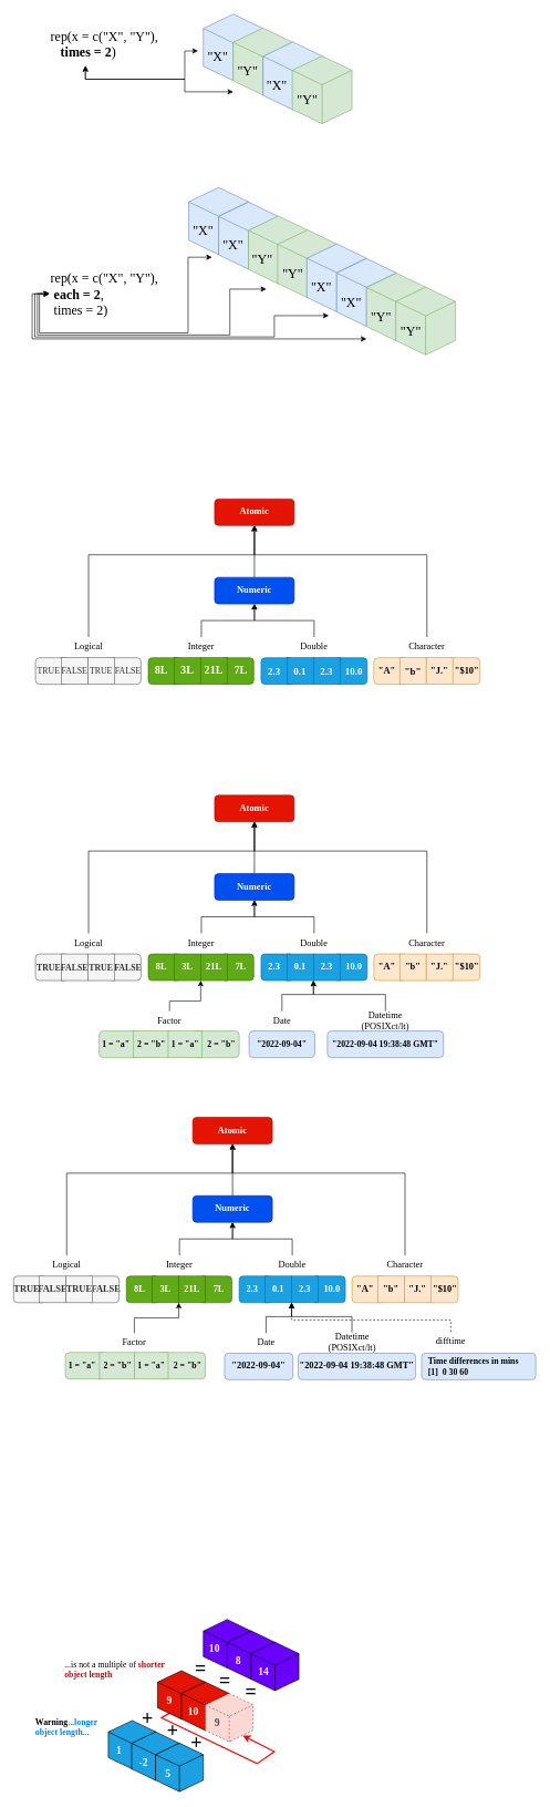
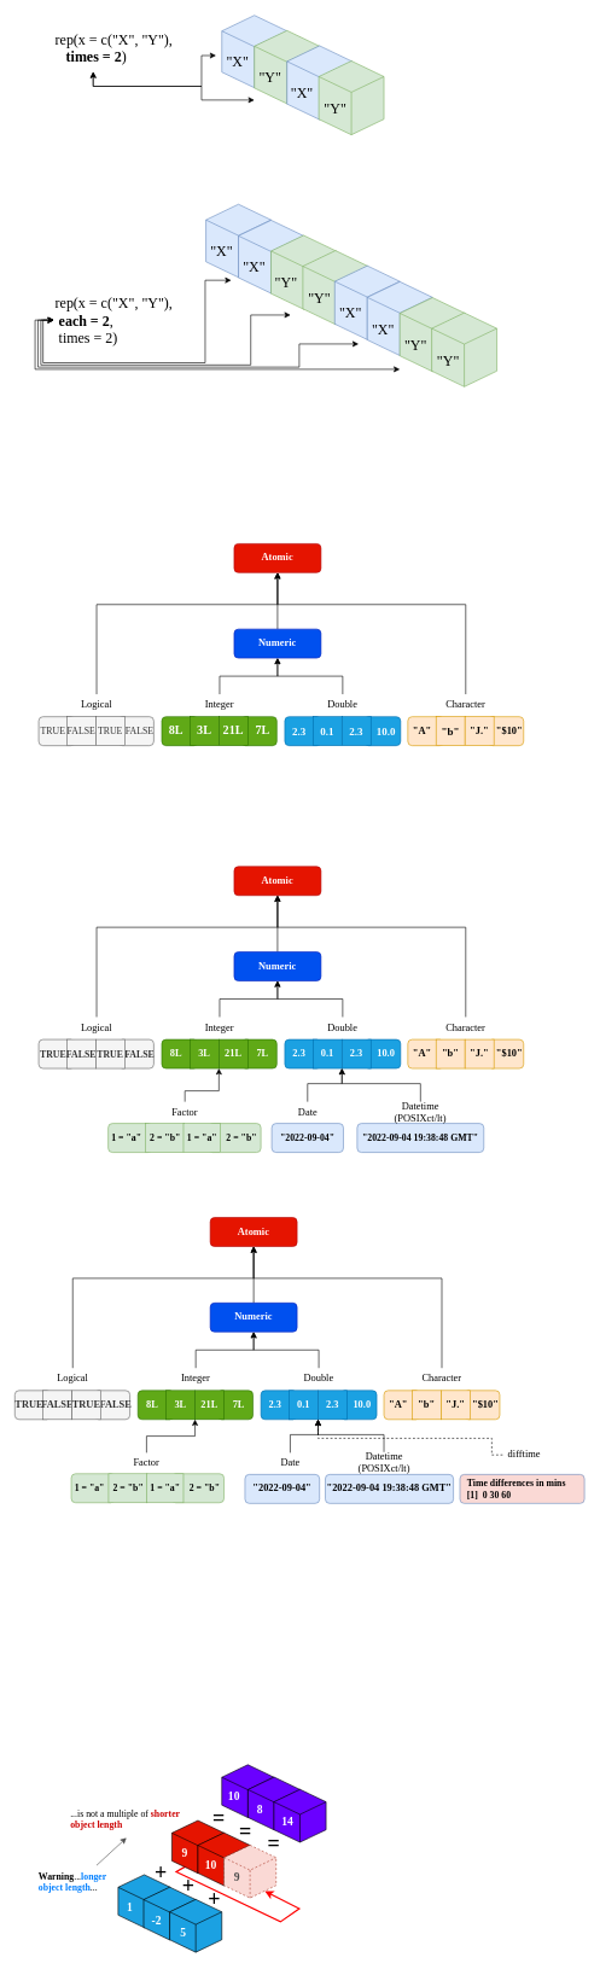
- <mxCell id="78" value="difftime" style="text;html=1;strokeColor=none;fillColor=none;align=center;verticalAlign=middle;whiteSpace=wrap;rounded=0;fontFamily=Ubuntu Mono;fontSize=14;" parent="1" vertex="1"><mxGeometry x="649" y="2004" width="60" height="30" as="geometry" /></mxCell>
+ <mxCell id="78" value="difftime" style="text;html=1;strokeColor=none;fillColor=none;align=center;verticalAlign=middle;whiteSpace=wrap;rounded=0;fontFamily=Ubuntu Mono;fontSize=14;" parent="1" vertex="1"><mxGeometry x="694" y="1994" width="60" height="30" as="geometry" /></mxCell>
- <mxCell id="76" value="Time differences in mins&lt;br style=&quot;font-size: 13px;&quot;&gt;[1]&amp;nbsp; 0 30 60" style="rounded=1;whiteSpace=wrap;html=1;spacingLeft=10;fontSize=13;fontStyle=1;fontFamily=Ubuntu Mono;fillColor=#dae8fc;strokeColor=#6c8ebf;spacing=0;align=left;" parent="1" vertex="1"><mxGeometry x="635" y="2036" width="172" height="40" as="geometry" /></mxCell>
+ <mxCell id="76" value="Time differences in mins&lt;br style=&quot;font-size: 13px;&quot;&gt;[1]&amp;nbsp; 0 30 60" style="rounded=1;whiteSpace=wrap;html=1;spacingLeft=10;fontSize=13;fontStyle=1;fontFamily=Ubuntu Mono;fillColor=#fad9d5;strokeColor=#6c8ebf;spacing=0;align=left;" parent="1" vertex="1"><mxGeometry x="635" y="2036" width="172" height="40" as="geometry" /></mxCell>
+ <mxCell id="164" style="edgeStyle=none;rounded=0;orthogonalLoop=1;jettySize=auto;html=1;entryX=0.5;entryY=1;entryDx=0;entryDy=0;strokeColor=#4D4D4D;strokeWidth=1;fontFamily=Ubuntu;fontSize=13;fontColor=#007FFF;fillColor=default;exitX=0.75;exitY=0;exitDx=0;exitDy=0;" parent="1" source="165" target="163" edge="1"><mxGeometry relative="1" as="geometry" /></mxCell>
